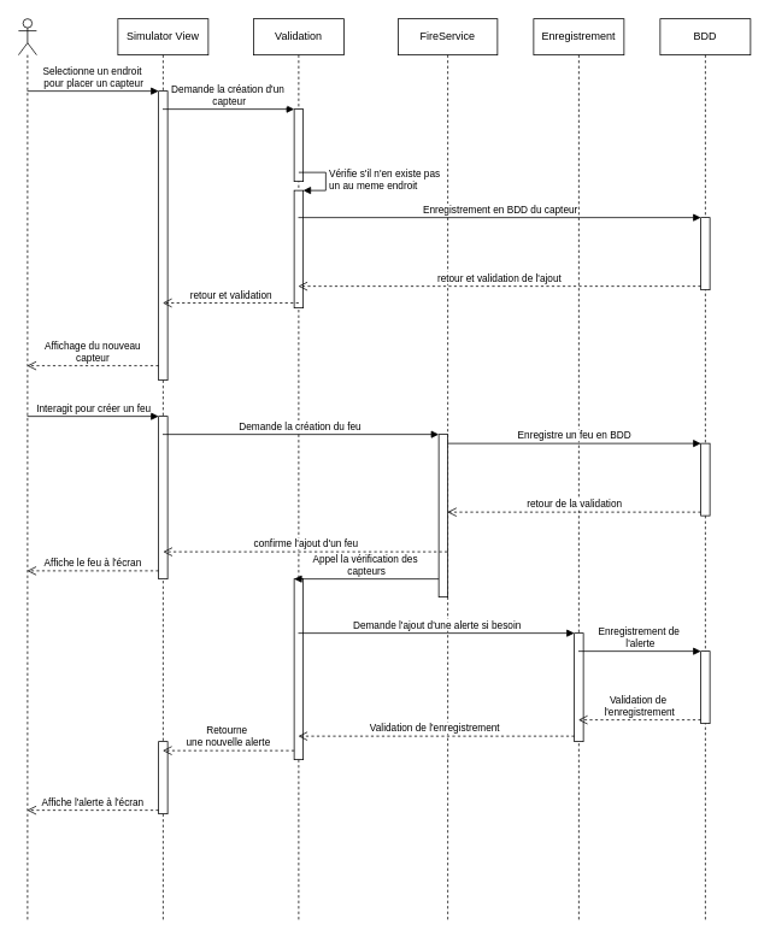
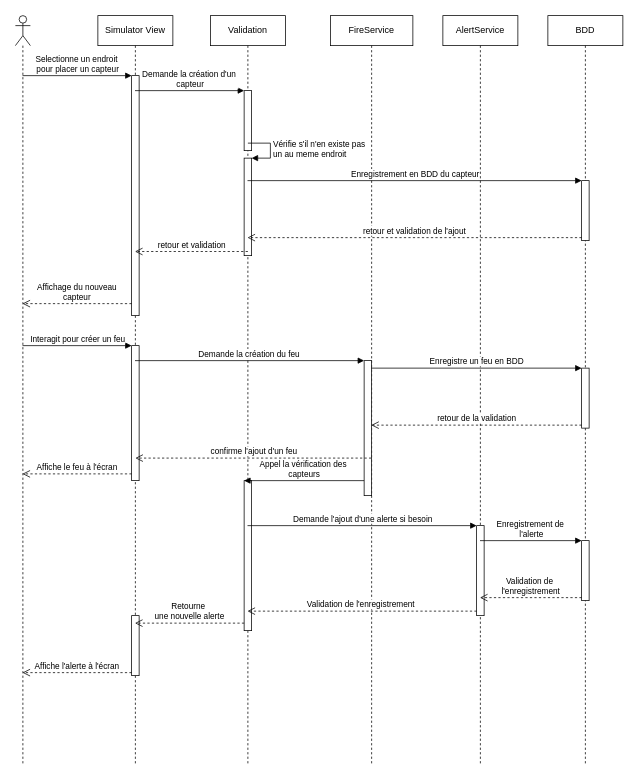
- <mxCell id="9" value="Enregistrement" style="shape=umlLifeline;perimeter=lifelinePerimeter;whiteSpace=wrap;html=1;container=1;collapsible=0;recursiveResize=0;outlineConnect=0;" vertex="1" parent="1"><mxGeometry x="590" y="20" width="100" height="1000" as="geometry" /></mxCell>
+ <mxCell id="9" value="AlertService" style="shape=umlLifeline;perimeter=lifelinePerimeter;whiteSpace=wrap;html=1;container=1;collapsible=0;recursiveResize=0;outlineConnect=0;" vertex="1" parent="1"><mxGeometry x="590" y="20" width="100" height="1000" as="geometry" /></mxCell>
